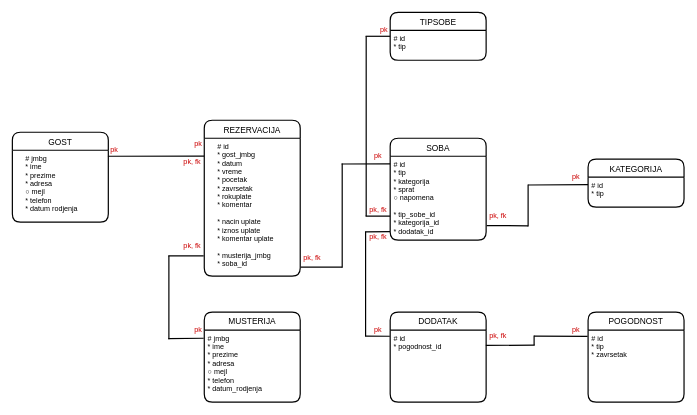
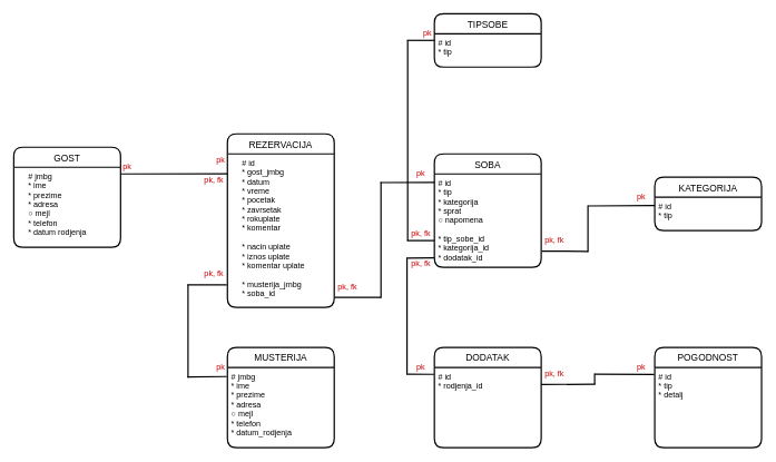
- <mxCell id="9" value="# id&#10;* pogodnost_id&#10;" style="align=left;strokeColor=none;fillColor=none;spacingLeft=4;fontSize=12;verticalAlign=top;resizable=0;rotatable=0;part=1;" parent="8" vertex="1"><mxGeometry y="30" width="160" height="120" as="geometry" /></mxCell>
+ <mxCell id="9" value="# id&#10;* rodjenja_id&#10;" style="align=left;strokeColor=none;fillColor=none;spacingLeft=4;fontSize=12;verticalAlign=top;resizable=0;rotatable=0;part=1;" parent="8" vertex="1"><mxGeometry y="30" width="160" height="120" as="geometry" /></mxCell>
- <mxCell id="11" value="# id&#10;* tip&#10;* zavrsetak&#10;&#10;" style="align=left;strokeColor=none;fillColor=none;spacingLeft=4;fontSize=12;verticalAlign=top;resizable=0;rotatable=0;part=1;" parent="10" vertex="1"><mxGeometry y="30" width="160" height="120" as="geometry" /></mxCell>
+ <mxCell id="11" value="# id&#10;* tip&#10;* detalj&#10;&#10;" style="align=left;strokeColor=none;fillColor=none;spacingLeft=4;fontSize=12;verticalAlign=top;resizable=0;rotatable=0;part=1;" parent="10" vertex="1"><mxGeometry y="30" width="160" height="120" as="geometry" /></mxCell>
